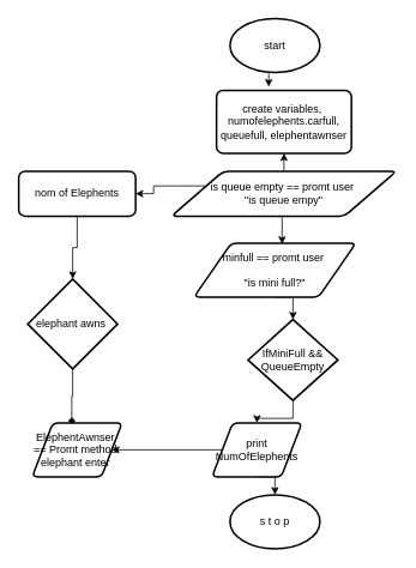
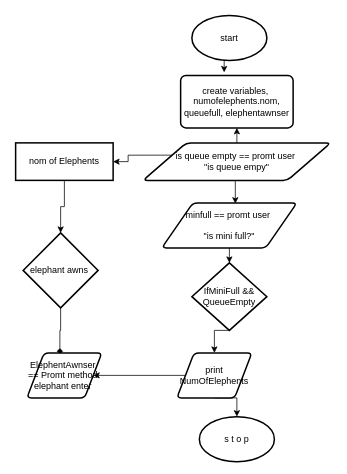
- <mxCell id="4" value="create variables,&amp;nbsp;&lt;br&gt;numofelephents.carfull, queuefull, elephentawnser" style="rounded=1;whiteSpace=wrap;html=1;absoluteArcSize=1;arcSize=14;strokeWidth=2;" vertex="1" parent="1"><mxGeometry x="240" y="100" width="150" height="70" as="geometry" /></mxCell>
+ <mxCell id="4" value="create variables,&amp;nbsp;&lt;br&gt;numofelephents.nom, queuefull, elephentawnser" style="rounded=1;whiteSpace=wrap;html=1;absoluteArcSize=1;arcSize=14;strokeWidth=2;" vertex="1" parent="1"><mxGeometry x="240" y="100" width="150" height="70" as="geometry" /></mxCell>
- <mxCell id="18" value="nom of Elephents" style="rounded=1;whiteSpace=wrap;html=1;absoluteArcSize=1;arcSize=14;strokeWidth=2;" vertex="1" parent="1"><mxGeometry x="20" y="190" width="130" height="50" as="geometry" /></mxCell>
+ <mxCell id="18" value="nom of Elephents" style="whiteSpace=wrap;html=1;absoluteArcSize=1;arcSize=14;strokeWidth=2;rounded=0;" vertex="1" parent="1"><mxGeometry x="20" y="190" width="130" height="50" as="geometry" /></mxCell>
- <mxCell id="12" value="IfMiniFull &amp;amp;&amp;amp;&lt;br&gt;QueueEmpty" style="strokeWidth=2;html=1;shape=mxgraph.flowchart.decision;whiteSpace=wrap;" vertex="1" parent="1"><mxGeometry x="275" y="355" width="100" height="90" as="geometry" /></mxCell>
+ <mxCell id="12" value="IfMiniFull &amp;amp;&amp;amp;&lt;br&gt;QueueEmpty" style="strokeWidth=2;html=1;shape=mxgraph.flowchart.decision;whiteSpace=wrap;" vertex="1" parent="1"><mxGeometry x="255" y="350" width="100" height="90" as="geometry" /></mxCell>
- <mxCell id="13" value="s t o p" style="strokeWidth=2;html=1;shape=mxgraph.flowchart.start_1;whiteSpace=wrap;" vertex="1" parent="1"><mxGeometry x="255" y="550" width="100" height="60" as="geometry" /></mxCell>
+ <mxCell id="13" value="s t o p" style="strokeWidth=2;html=1;shape=mxgraph.flowchart.start_1;whiteSpace=wrap;" vertex="1" parent="1"><mxGeometry x="265" y="555" width="100" height="60" as="geometry" /></mxCell>
